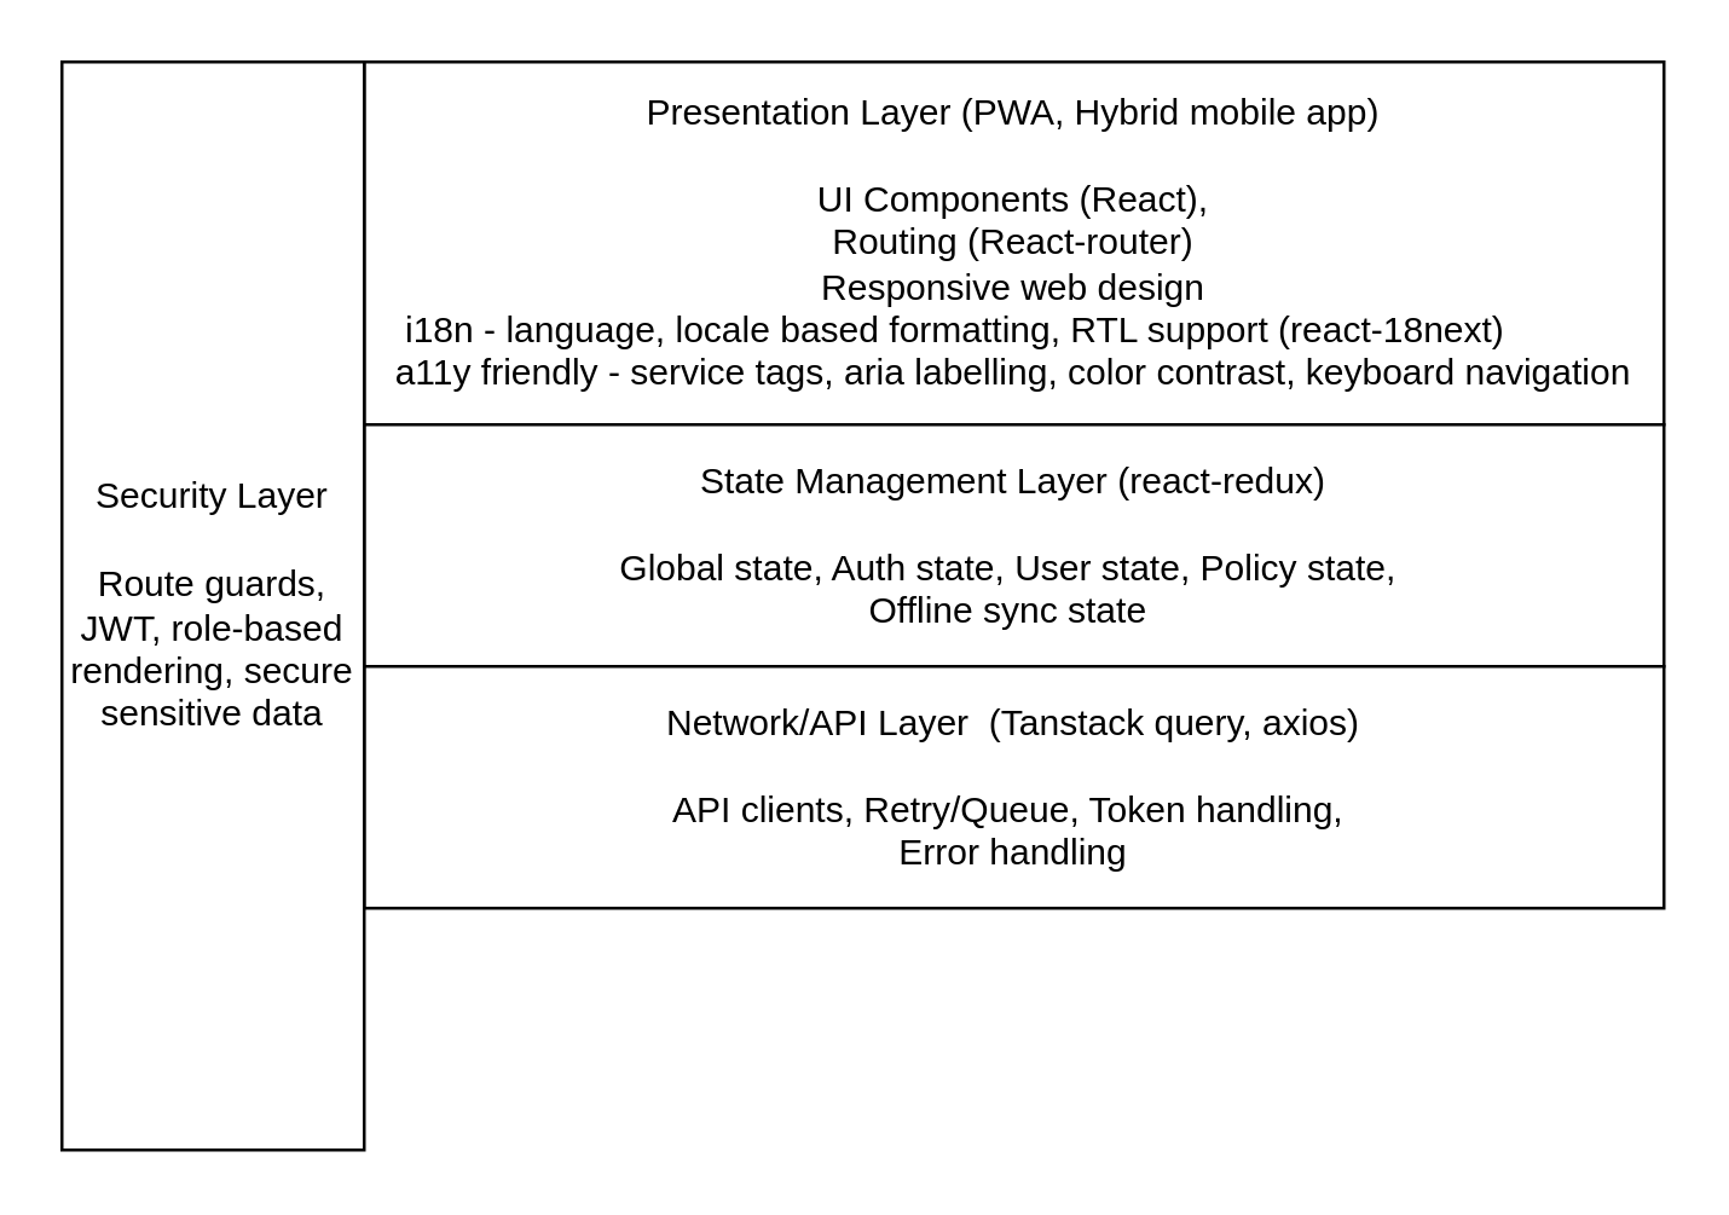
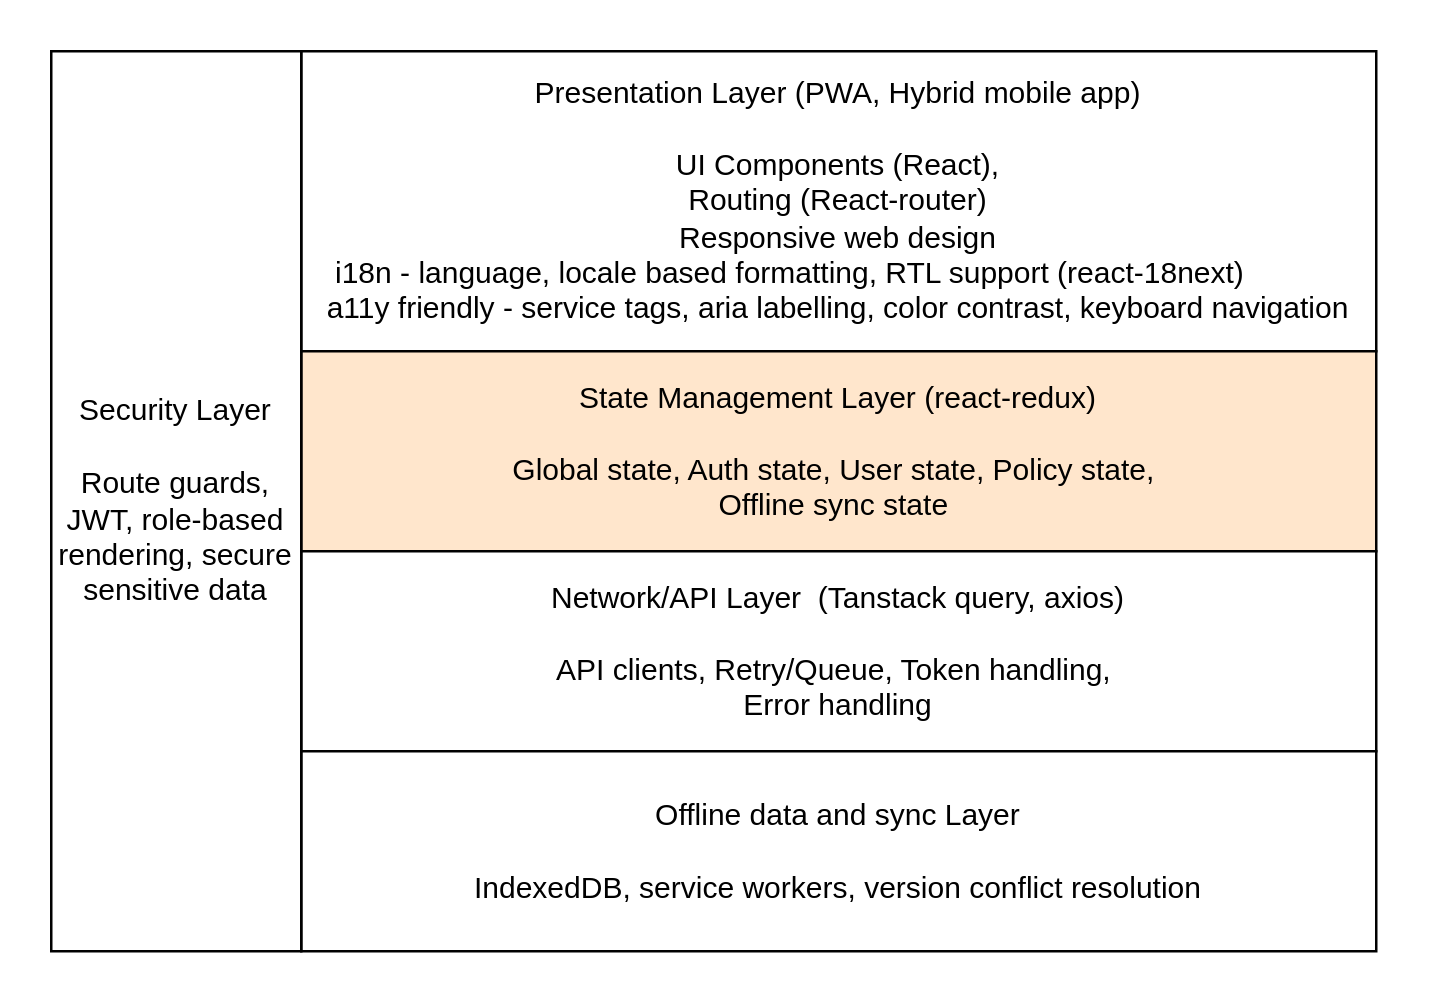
- <mxCell id="3" value="&lt;div&gt;State Management Layer&amp;nbsp;&lt;span style=&quot;background-color: transparent; color: light-dark(rgb(0, 0, 0), rgb(255, 255, 255));&quot;&gt;(react-redux)&lt;/span&gt;&lt;/div&gt;&lt;div&gt;&lt;span style=&quot;background-color: transparent; color: light-dark(rgb(0, 0, 0), rgb(255, 255, 255));&quot;&gt;&lt;br&gt;&lt;/span&gt;&lt;/div&gt;&lt;div&gt;Global state, Auth state, User state, Policy state,&amp;nbsp;&lt;/div&gt;&lt;div&gt;Offline sync state&amp;nbsp;&lt;/div&gt;" style="rounded=0;whiteSpace=wrap;html=1;" vertex="1" parent="1"><mxGeometry x="120" y="140" width="430" height="80" as="geometry" /></mxCell>
+ <mxCell id="3" value="&lt;div&gt;State Management Layer&amp;nbsp;&lt;span style=&quot;background-color: transparent; color: light-dark(rgb(0, 0, 0), rgb(255, 255, 255));&quot;&gt;(react-redux)&lt;/span&gt;&lt;/div&gt;&lt;div&gt;&lt;span style=&quot;background-color: transparent; color: light-dark(rgb(0, 0, 0), rgb(255, 255, 255));&quot;&gt;&lt;br&gt;&lt;/span&gt;&lt;/div&gt;&lt;div&gt;Global state, Auth state, User state, Policy state,&amp;nbsp;&lt;/div&gt;&lt;div&gt;Offline sync state&amp;nbsp;&lt;/div&gt;" style="rounded=0;whiteSpace=wrap;html=1;fillColor=#ffe6cc;" vertex="1" parent="1"><mxGeometry x="120" y="140" width="430" height="80" as="geometry" /></mxCell>
+ <mxCell id="5" value="&lt;div&gt;Offline data and sync Layer&lt;/div&gt;&lt;div&gt;&lt;br&gt;&lt;/div&gt;&lt;div&gt;IndexedDB, service workers, version conflict resolution&lt;/div&gt;" style="rounded=0;whiteSpace=wrap;html=1;" vertex="1" parent="1"><mxGeometry x="120" y="300" width="430" height="80" as="geometry" /></mxCell>
